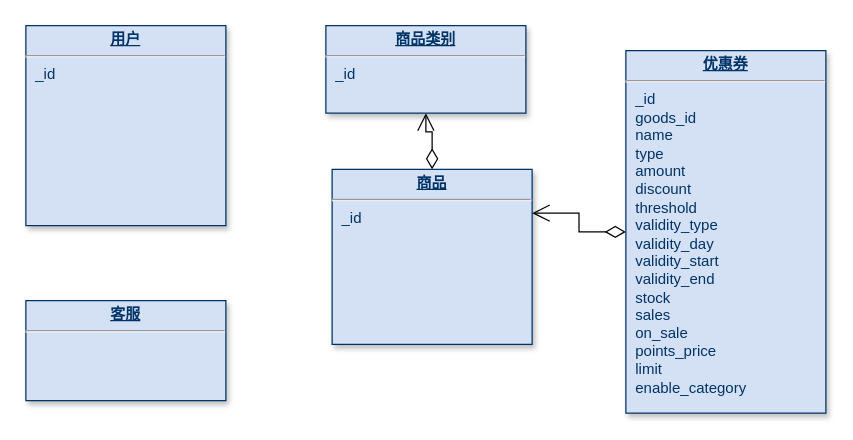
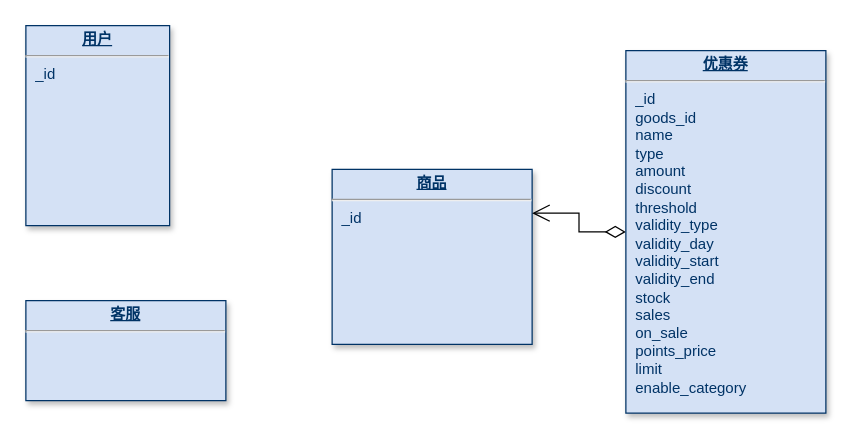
- <mxCell id="7" value="&lt;p style=&quot;margin: 0px; margin-top: 4px; text-align: center; text-decoration: underline;&quot;&gt;&lt;strong&gt;商品类别&lt;/strong&gt;&lt;/p&gt;&lt;hr&gt;&lt;p style=&quot;margin: 0px; margin-left: 8px;&quot;&gt;_id&lt;/p&gt;" style="verticalAlign=top;align=left;overflow=fill;fontSize=12;fontFamily=Helvetica;html=1;strokeColor=#003366;shadow=1;fillColor=#D4E1F5;fontColor=#003366" parent="1" vertex="1"><mxGeometry x="260" y="20" width="160" height="70" as="geometry" /></mxCell>
- <mxCell id="4" value="&lt;p style=&quot;margin: 0px; margin-top: 4px; text-align: center; text-decoration: underline;&quot;&gt;&lt;strong&gt;用户&lt;/strong&gt;&lt;/p&gt;&lt;hr&gt;&lt;p style=&quot;margin: 0px; margin-left: 8px;&quot;&gt;_id&lt;/p&gt;" style="verticalAlign=top;align=left;overflow=fill;fontSize=12;fontFamily=Helvetica;html=1;strokeColor=#003366;shadow=1;fillColor=#D4E1F5;fontColor=#003366" parent="1" vertex="1"><mxGeometry x="20" y="20" width="160" height="160" as="geometry" /></mxCell>
+ <mxCell id="4" value="&lt;p style=&quot;margin: 0px; margin-top: 4px; text-align: center; text-decoration: underline;&quot;&gt;&lt;strong&gt;用户&lt;/strong&gt;&lt;/p&gt;&lt;hr&gt;&lt;p style=&quot;margin: 0px; margin-left: 8px;&quot;&gt;_id&lt;/p&gt;" style="verticalAlign=top;align=left;overflow=fill;fontSize=12;fontFamily=Helvetica;html=1;strokeColor=#003366;shadow=1;fillColor=#D4E1F5;fontColor=#003366" parent="1" vertex="1"><mxGeometry x="20" y="20" width="115" height="160" as="geometry" /></mxCell>
- <mxCell id="2" style="edgeStyle=orthogonalEdgeStyle;rounded=0;orthogonalLoop=1;jettySize=auto;html=1;entryX=0.5;entryY=1;entryDx=0;entryDy=0;endArrow=open;endSize=12;startArrow=diamondThin;startSize=14;startFill=0;" parent="1" source="3" target="7" edge="1"><mxGeometry relative="1" as="geometry" /></mxCell>
